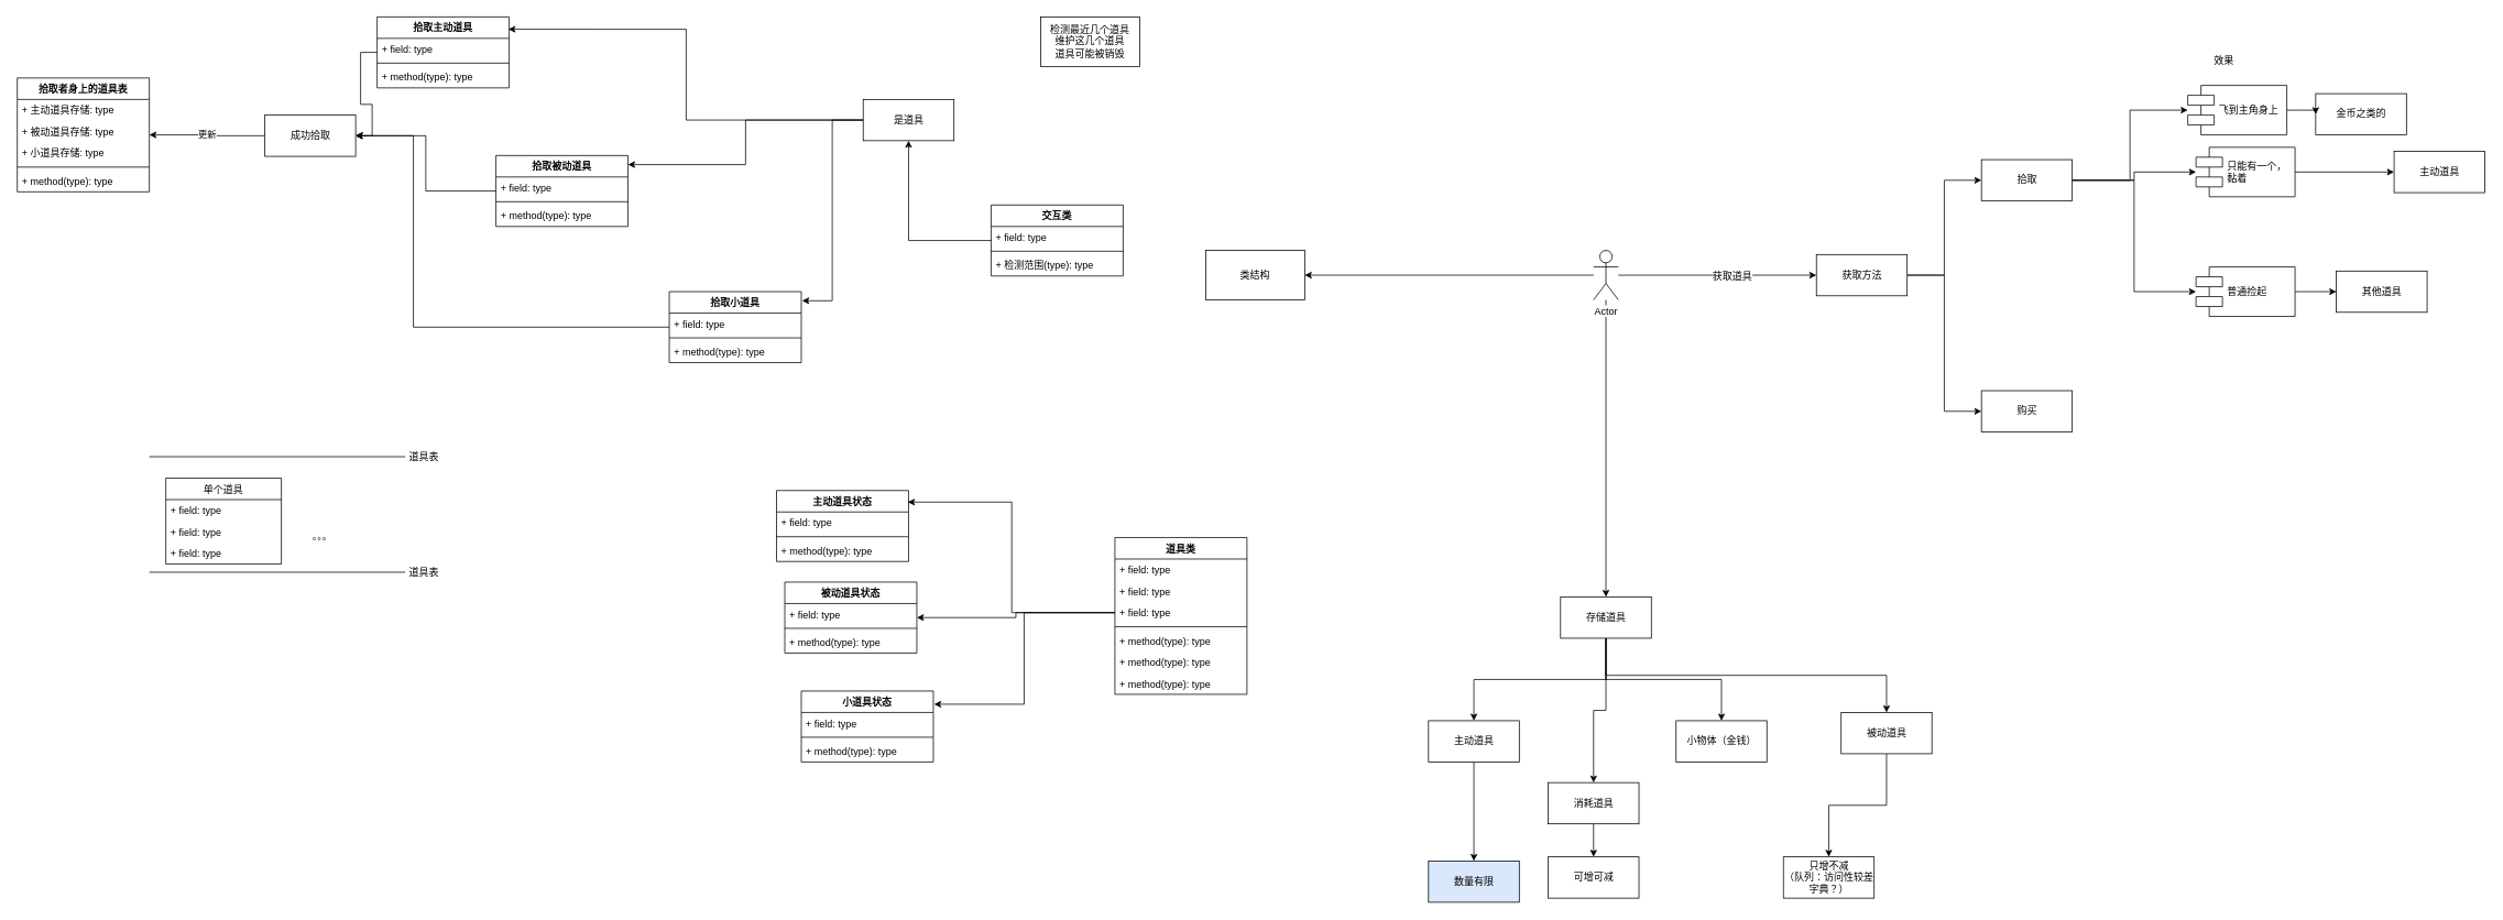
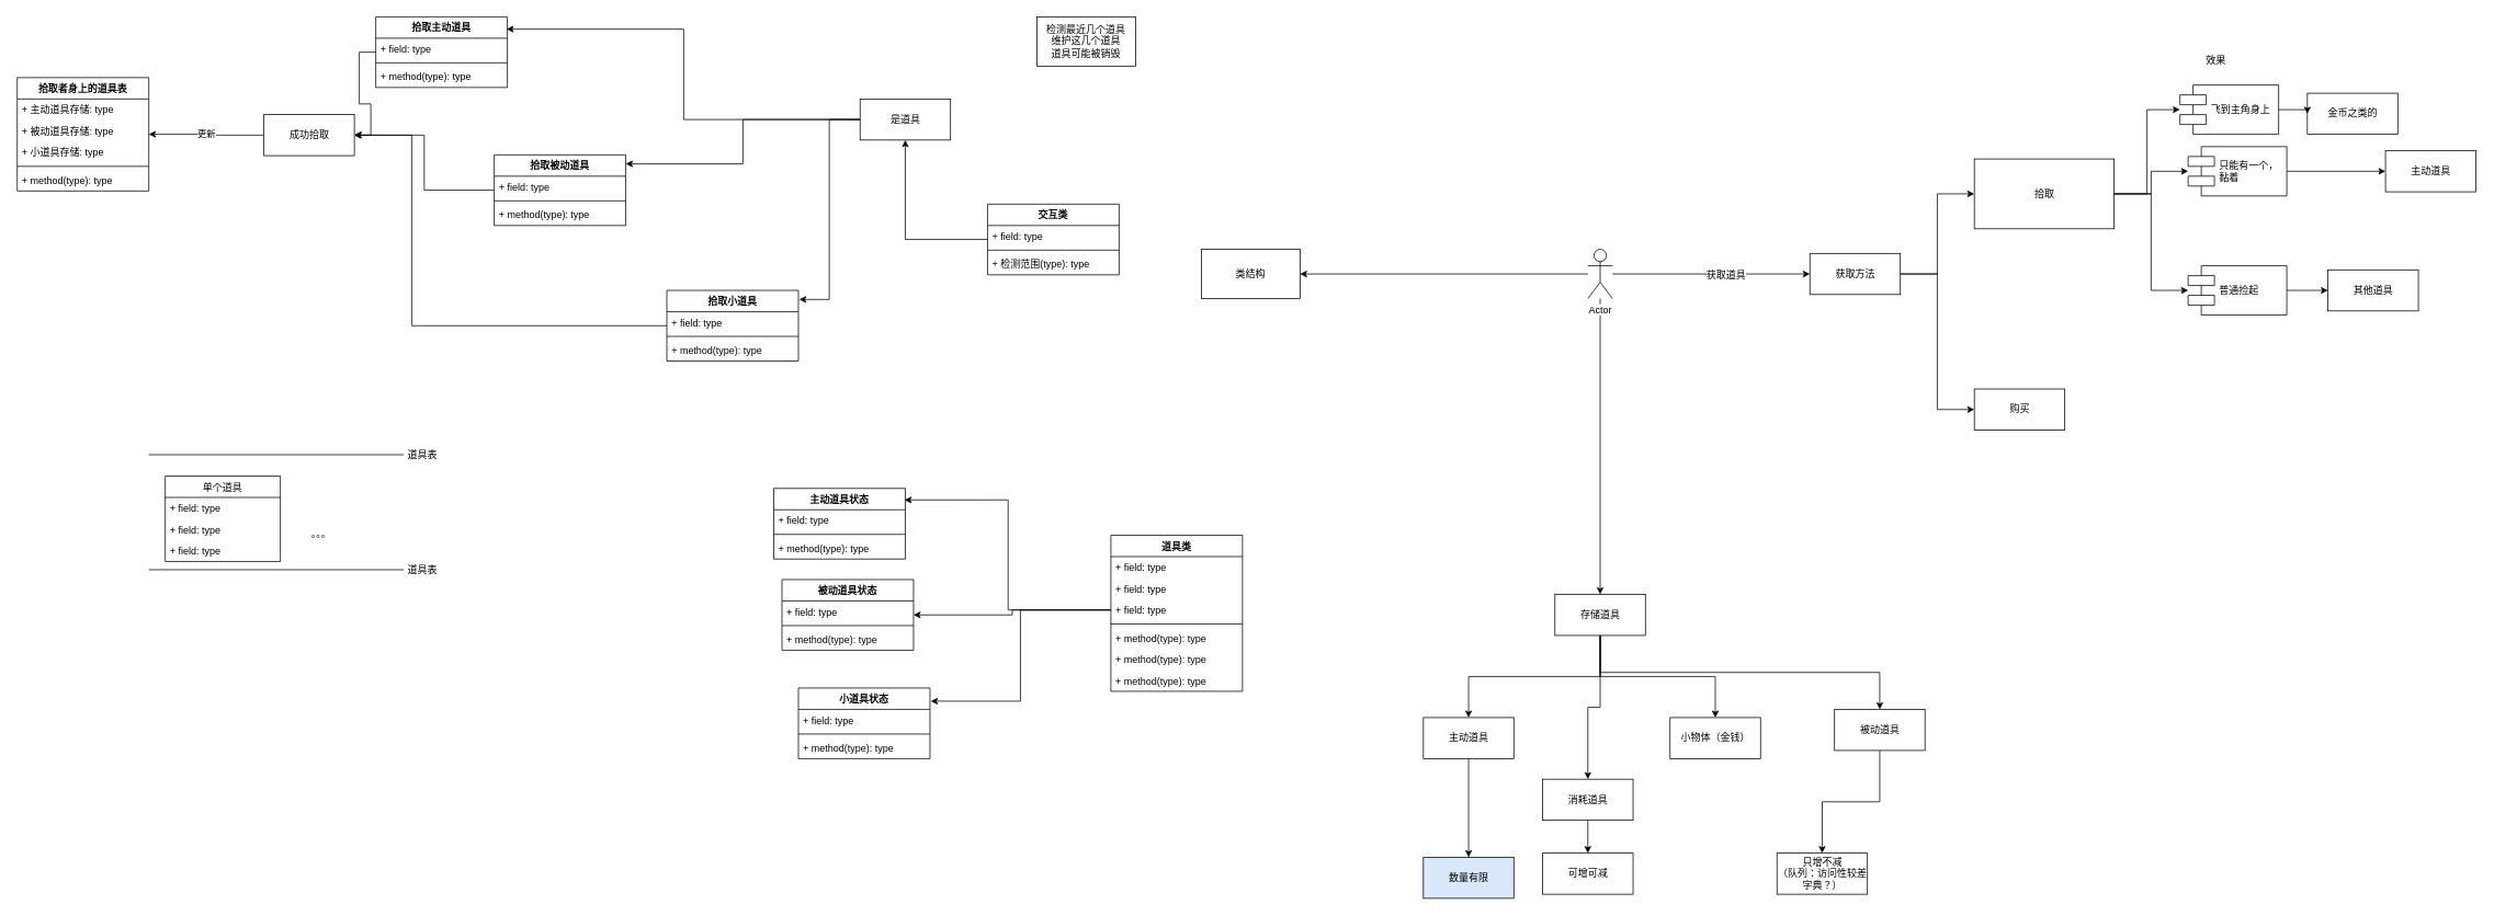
- <mxCell id="16" value="拾取" style="html=1;" parent="1" vertex="1"><mxGeometry x="2400" y="193" width="110" height="50" as="geometry" /></mxCell>
+ <mxCell id="16" value="拾取" style="html=1;" parent="1" vertex="1"><mxGeometry x="2400" y="193" width="170" height="85" as="geometry" /></mxCell>
